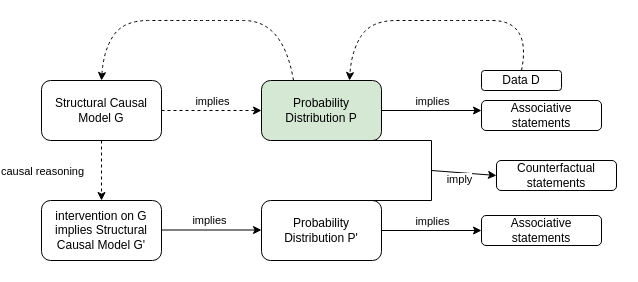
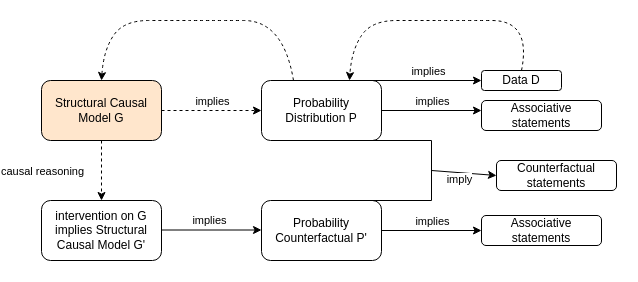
+ <mxCell id="15" value="" style="endArrow=classic;html=1;exitX=0.917;exitY=0;exitDx=0;exitDy=0;entryX=0;entryY=0.5;entryDx=0;entryDy=0;exitPerimeter=0;" edge="1" parent="1" source="3" target="14"><mxGeometry width="50" height="50" relative="1" as="geometry"><mxPoint x="320" y="270" as="sourcePoint" /><mxPoint x="370" y="220" as="targetPoint" /></mxGeometry></mxCell>
+ <mxCell id="16" value="implies" style="edgeLabel;html=1;align=center;verticalAlign=middle;resizable=0;points=[];" vertex="1" connectable="0" parent="15"><mxGeometry x="0.253" y="-2" relative="1" as="geometry"><mxPoint x="-13" y="-12" as="offset" /></mxGeometry></mxCell>
- <mxCell id="2" value="Structural Causal Model G" style="rounded=1;whiteSpace=wrap;html=1;" vertex="1" parent="1"><mxGeometry x="20" y="80" width="120" height="60" as="geometry" /></mxCell>
+ <mxCell id="2" value="Structural Causal Model G" style="rounded=1;whiteSpace=wrap;html=1;fillColor=#ffe6cc;" vertex="1" parent="1"><mxGeometry x="20" y="80" width="120" height="60" as="geometry" /></mxCell>
- <mxCell id="3" value="Probability Distribution P" style="rounded=1;whiteSpace=wrap;html=1;fillColor=#d5e8d4;" vertex="1" parent="1"><mxGeometry x="240" y="80" width="120" height="60" as="geometry" /></mxCell>
+ <mxCell id="3" value="Probability Distribution P" style="rounded=1;whiteSpace=wrap;html=1;" vertex="1" parent="1"><mxGeometry x="240" y="80" width="120" height="60" as="geometry" /></mxCell>
- <mxCell id="9" value="Probability Distribution P'" style="rounded=1;whiteSpace=wrap;html=1;" vertex="1" parent="1"><mxGeometry x="240" y="200" width="120" height="60" as="geometry" /></mxCell>
+ <mxCell id="9" value="Probability Counterfactual P'" style="rounded=1;whiteSpace=wrap;html=1;" vertex="1" parent="1"><mxGeometry x="240" y="200" width="120" height="60" as="geometry" /></mxCell>
